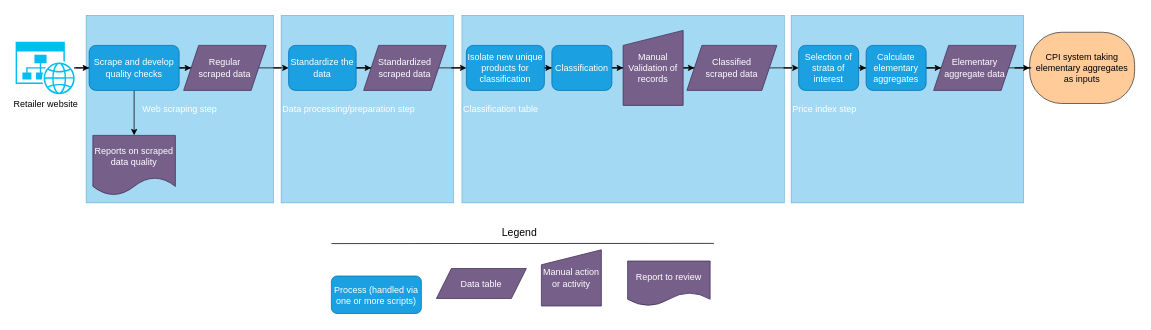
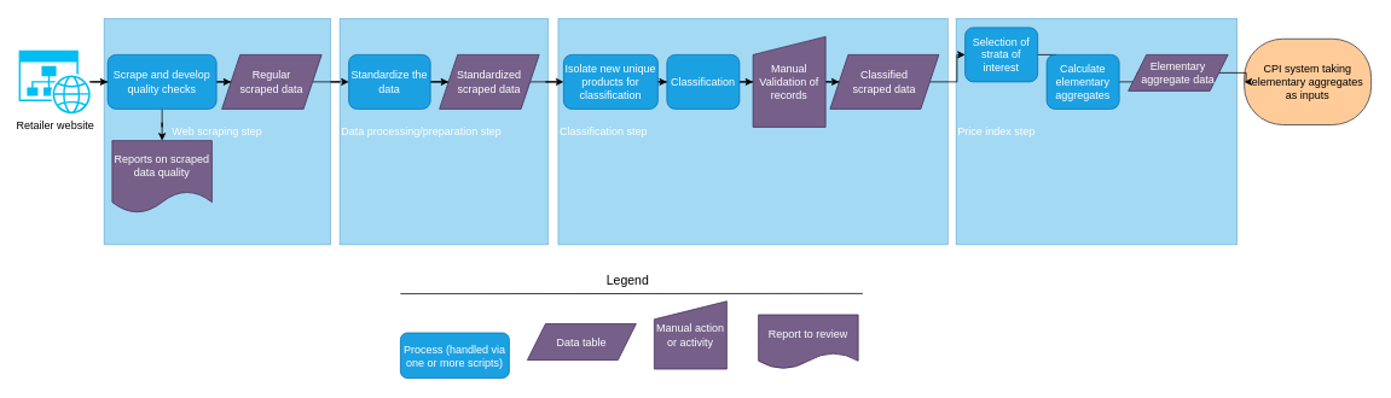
- <mxCell id="21" value="Selection of strata of interest" style="rounded=1;whiteSpace=wrap;html=1;fillColor=#1ba1e2;fontColor=#ffffff;strokeColor=#006EAF;" parent="1" vertex="1"><mxGeometry x="1064" y="60" width="80" height="60" as="geometry" /></mxCell>
+ <mxCell id="21" value="Selection of strata of interest" style="rounded=1;whiteSpace=wrap;html=1;fillColor=#1ba1e2;fontColor=#ffffff;strokeColor=#006EAF;" parent="1" vertex="1"><mxGeometry x="1064" y="30" width="80" height="60" as="geometry" /></mxCell>
- <mxCell id="26" value="Elementary aggregate data" style="shape=parallelogram;perimeter=parallelogramPerimeter;whiteSpace=wrap;html=1;fixedSize=1;fillColor=#76608a;fontColor=#ffffff;strokeColor=#432D57;" parent="1" vertex="1"><mxGeometry x="1244" y="60" width="110" height="60" as="geometry" /></mxCell>
+ <mxCell id="26" value="Elementary aggregate data" style="shape=parallelogram;perimeter=parallelogramPerimeter;whiteSpace=wrap;html=1;fixedSize=1;fillColor=#76608a;fontColor=#ffffff;strokeColor=#432D57;" parent="1" vertex="1"><mxGeometry x="1244" y="60" width="110" height="40" as="geometry" /></mxCell>
- <mxCell id="4" value="Classification table" style="rounded=0;whiteSpace=wrap;html=1;fillColor=#1ba1e2;fontColor=#ffffff;strokeColor=#006EAF;opacity=40;align=left;" parent="1" vertex="1"><mxGeometry x="615" y="20" width="430" height="250" as="geometry" /></mxCell>
+ <mxCell id="4" value="Classification step" style="rounded=0;whiteSpace=wrap;html=1;fillColor=#1ba1e2;fontColor=#ffffff;strokeColor=#006EAF;opacity=40;align=left;" parent="1" vertex="1"><mxGeometry x="615" y="20" width="430" height="250" as="geometry" /></mxCell>
- <mxCell id="11" value="Reports on scraped data quality" style="shape=document;whiteSpace=wrap;html=1;boundedLbl=1;fillColor=#76608a;fontColor=#ffffff;strokeColor=#432D57;" parent="1" vertex="1"><mxGeometry x="123" y="180" width="110" height="80" as="geometry" /></mxCell>
+ <mxCell id="11" value="Reports on scraped data quality" style="shape=document;whiteSpace=wrap;html=1;boundedLbl=1;fillColor=#76608a;fontColor=#ffffff;strokeColor=#432D57;" parent="1" vertex="1"><mxGeometry x="123" y="155" width="110" height="80" as="geometry" /></mxCell>
